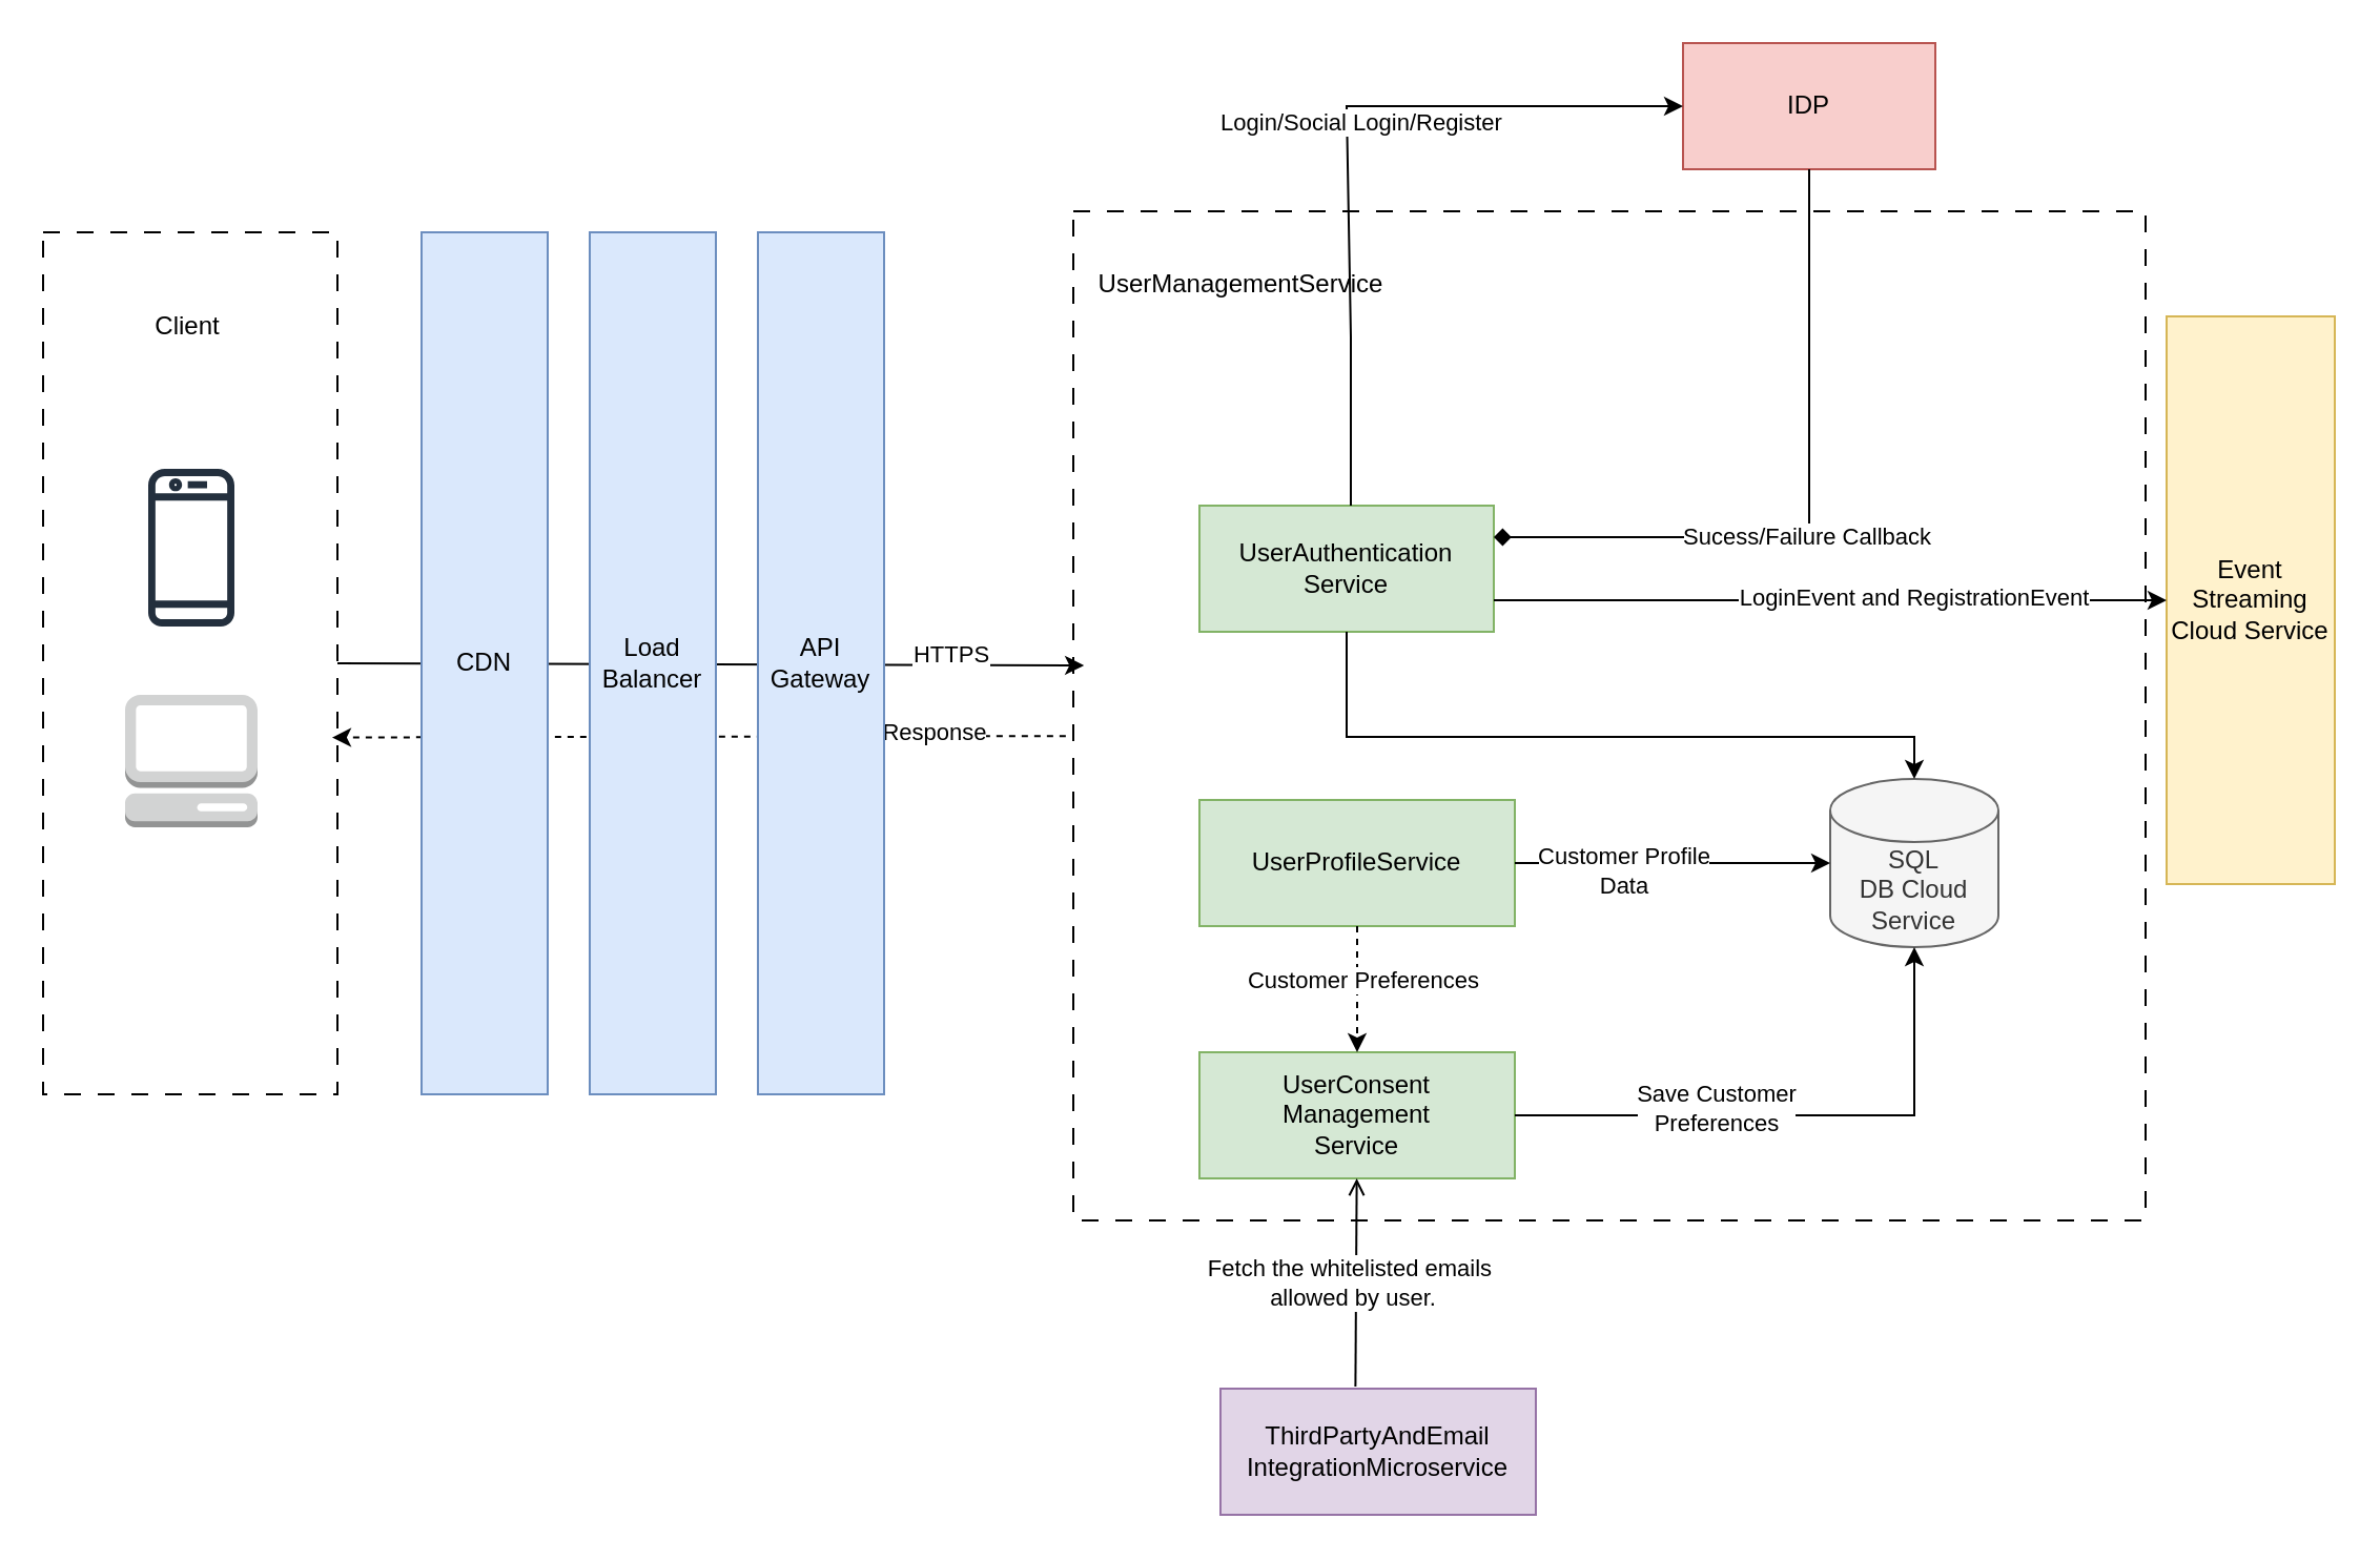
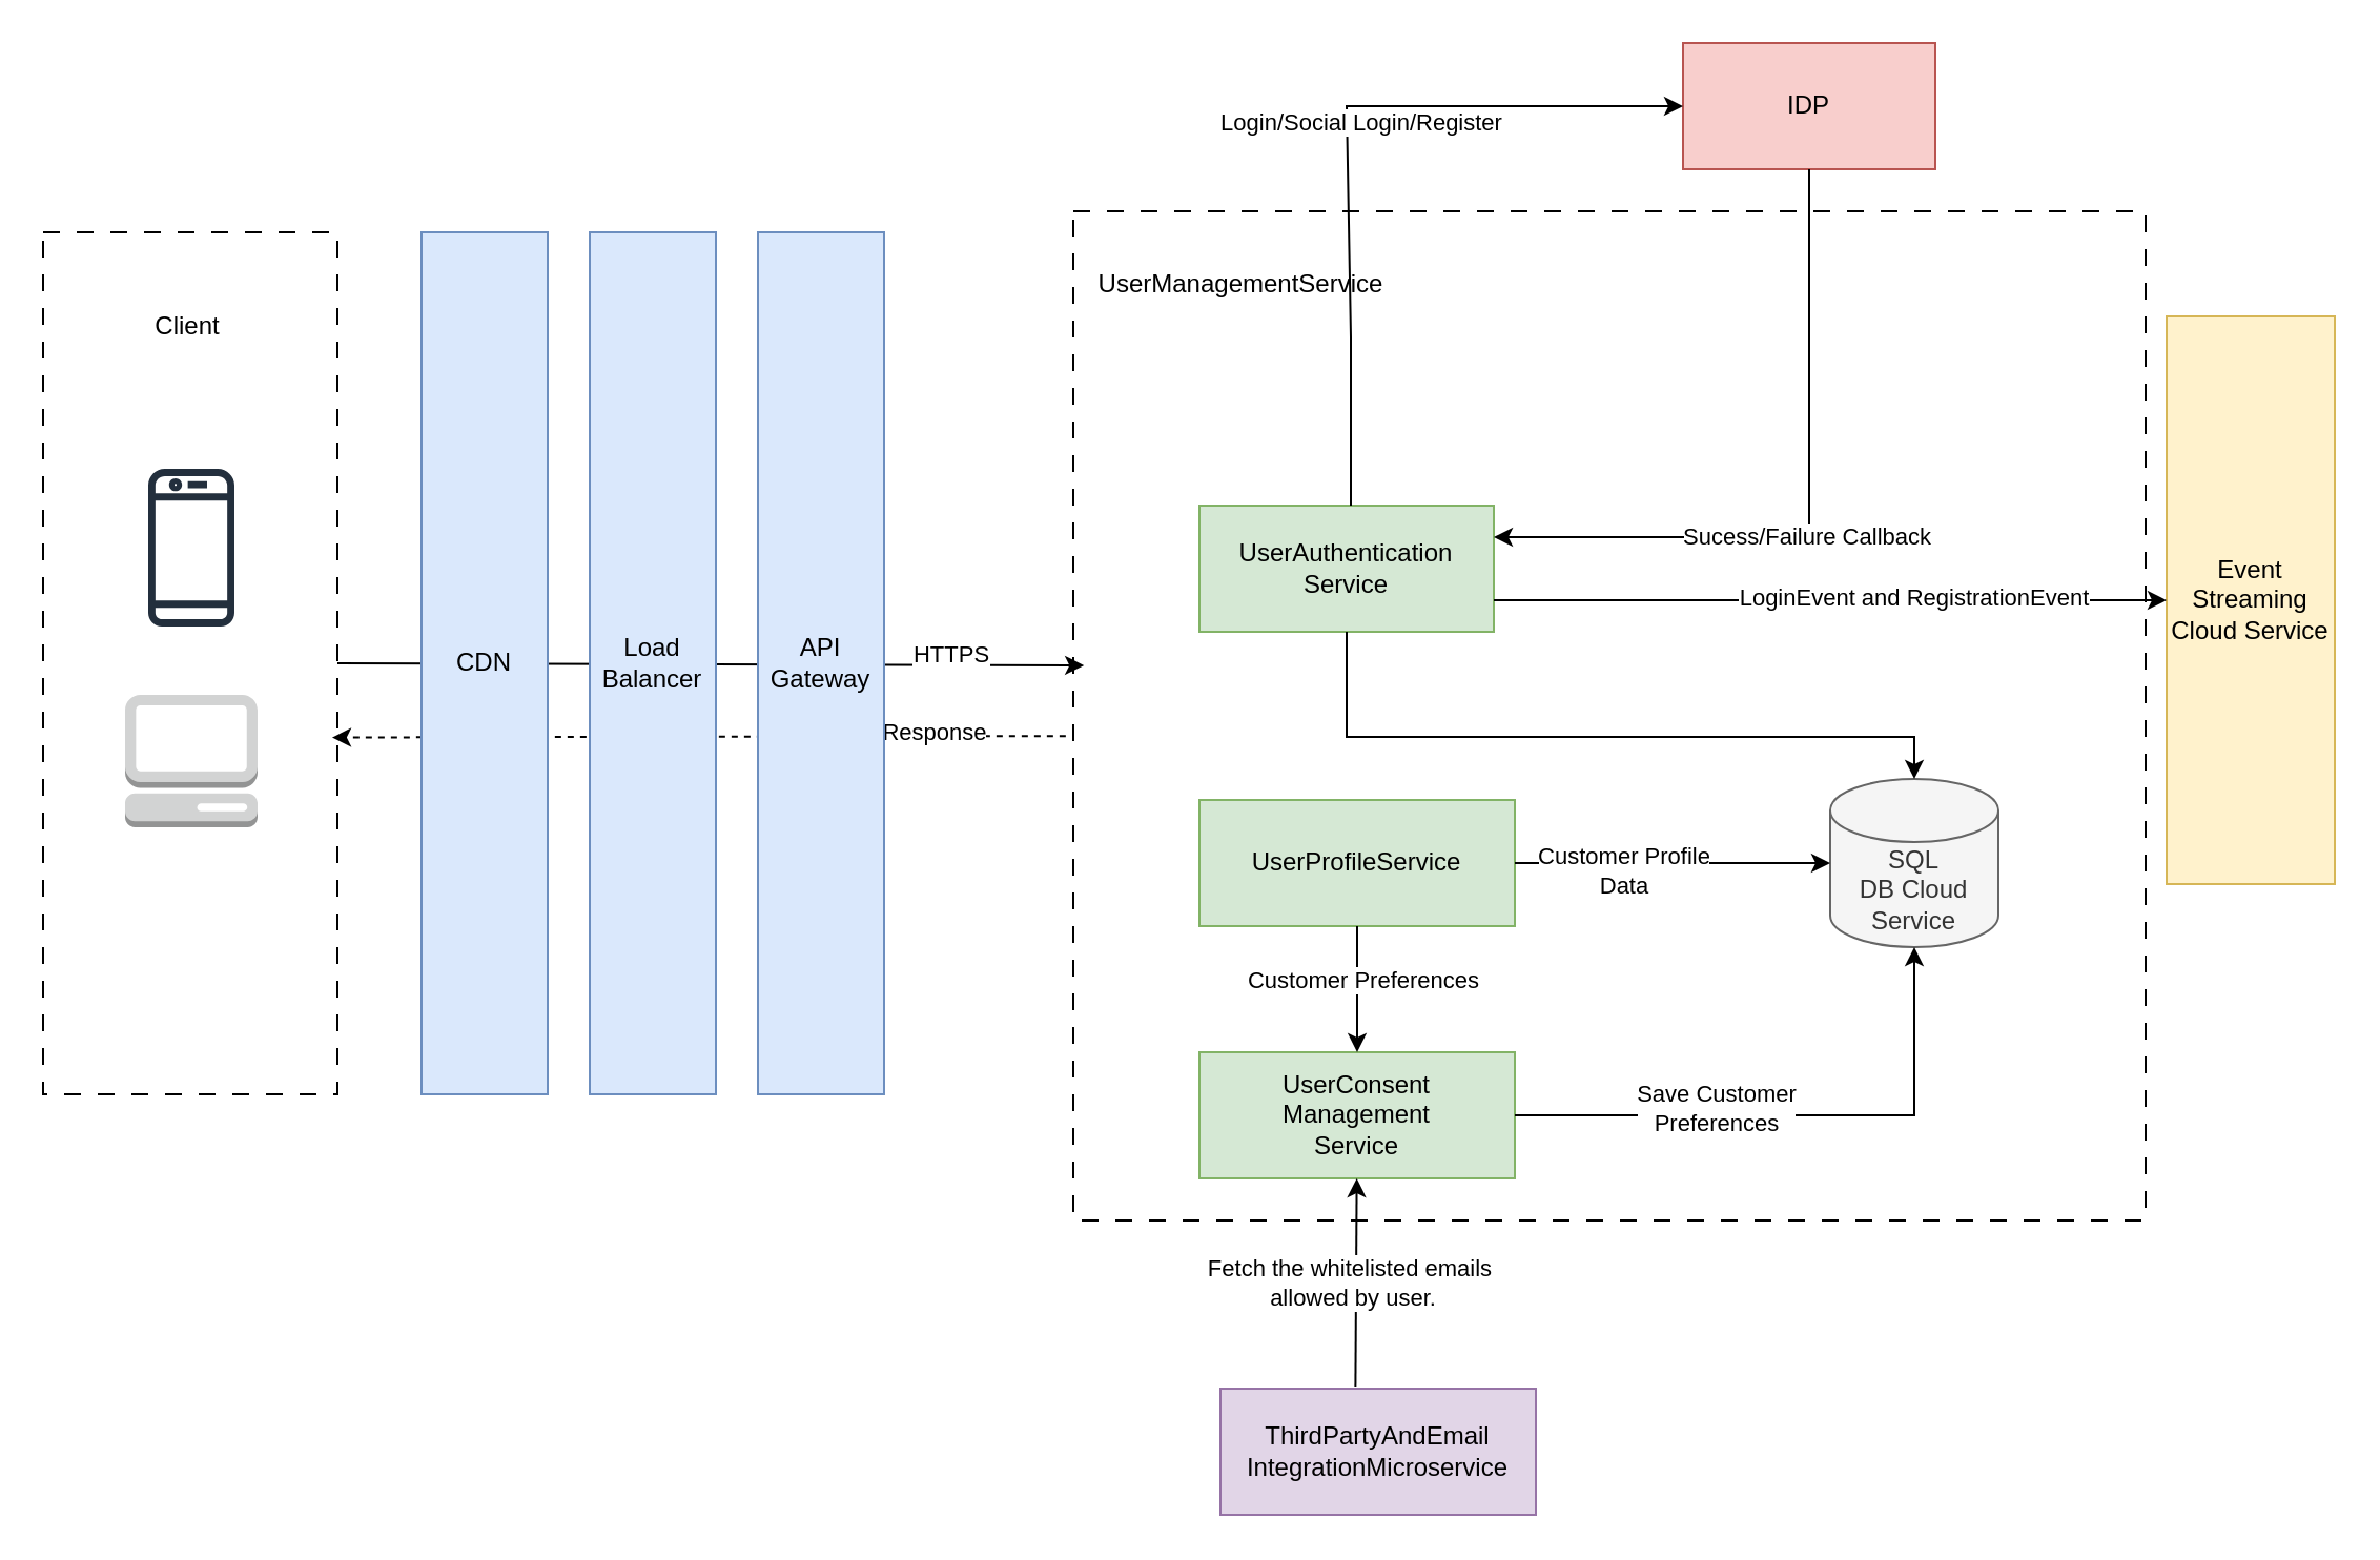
- <mxCell id="10" value="" style="endArrow=diamond;html=1;rounded=0;exitX=0.5;exitY=1;exitDx=0;exitDy=0;entryX=1;entryY=0.25;entryDx=0;entryDy=0;" edge="1" parent="1" source="6" target="5"><mxGeometry width="50" height="50" relative="1" as="geometry"><mxPoint x="820" y="320" as="sourcePoint" /><mxPoint x="870" y="270" as="targetPoint" /><Array as="points"><mxPoint x="860" y="255" /></Array></mxGeometry></mxCell>
+ <mxCell id="10" value="" style="endArrow=classic;html=1;rounded=0;exitX=0.5;exitY=1;exitDx=0;exitDy=0;entryX=1;entryY=0.25;entryDx=0;entryDy=0;" edge="1" parent="1" source="6" target="5"><mxGeometry width="50" height="50" relative="1" as="geometry"><mxPoint x="820" y="320" as="sourcePoint" /><mxPoint x="870" y="270" as="targetPoint" /><Array as="points"><mxPoint x="860" y="255" /></Array></mxGeometry></mxCell>
- <mxCell id="33" value="" style="endArrow=classic;html=1;rounded=0;entryX=0.5;entryY=0;entryDx=0;entryDy=0;exitX=0.5;exitY=1;exitDx=0;exitDy=0;dashed=1;" edge="1" parent="1" source="15" target="27"><mxGeometry width="50" height="50" relative="1" as="geometry"><mxPoint x="610" y="490" as="sourcePoint" /><mxPoint x="660" y="440" as="targetPoint" /></mxGeometry></mxCell>
+ <mxCell id="33" value="" style="endArrow=classic;html=1;rounded=0;entryX=0.5;entryY=0;entryDx=0;entryDy=0;exitX=0.5;exitY=1;exitDx=0;exitDy=0;" edge="1" parent="1" source="15" target="27"><mxGeometry width="50" height="50" relative="1" as="geometry"><mxPoint x="610" y="490" as="sourcePoint" /><mxPoint x="660" y="440" as="targetPoint" /></mxGeometry></mxCell>
- <mxCell id="31" value="" style="endArrow=open;html=1;rounded=0;exitX=0.428;exitY=-0.017;exitDx=0;exitDy=0;exitPerimeter=0;" edge="1" parent="1" source="30" target="27"><mxGeometry width="50" height="50" relative="1" as="geometry"><mxPoint x="580" y="640" as="sourcePoint" /><mxPoint x="644.66" y="707" as="targetPoint" /></mxGeometry></mxCell>
+ <mxCell id="31" value="" style="endArrow=classic;html=1;rounded=0;exitX=0.428;exitY=-0.017;exitDx=0;exitDy=0;exitPerimeter=0;" edge="1" parent="1" source="30" target="27"><mxGeometry width="50" height="50" relative="1" as="geometry"><mxPoint x="580" y="640" as="sourcePoint" /><mxPoint x="644.66" y="707" as="targetPoint" /></mxGeometry></mxCell>
